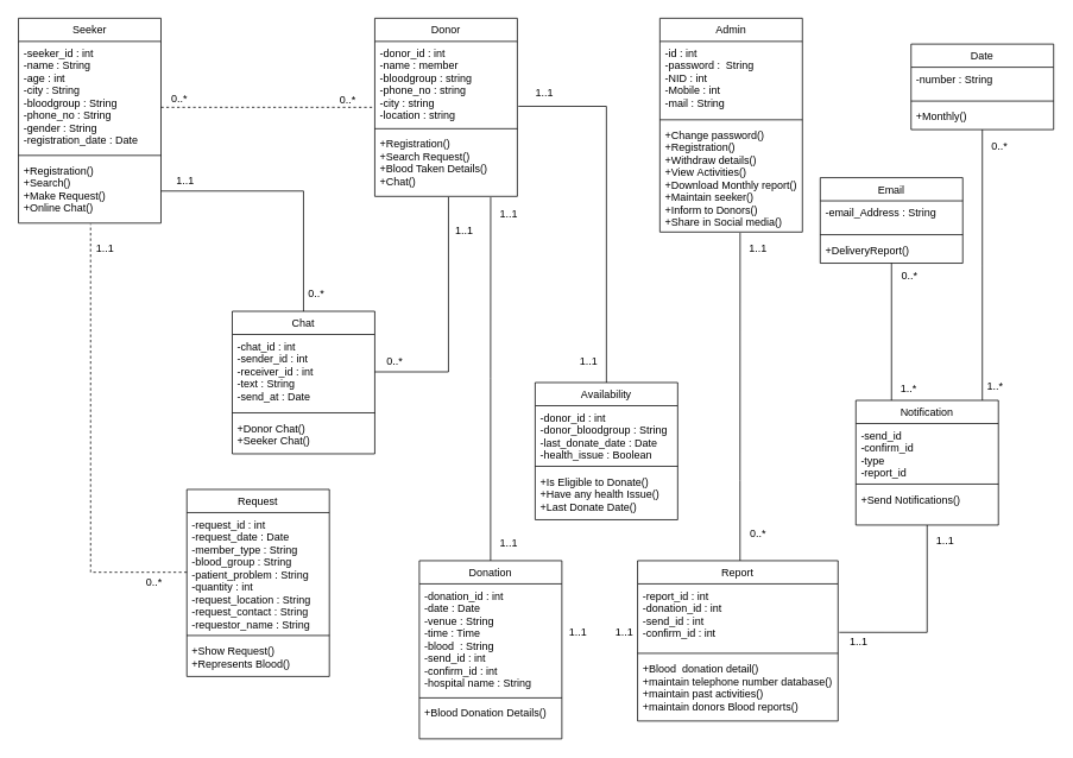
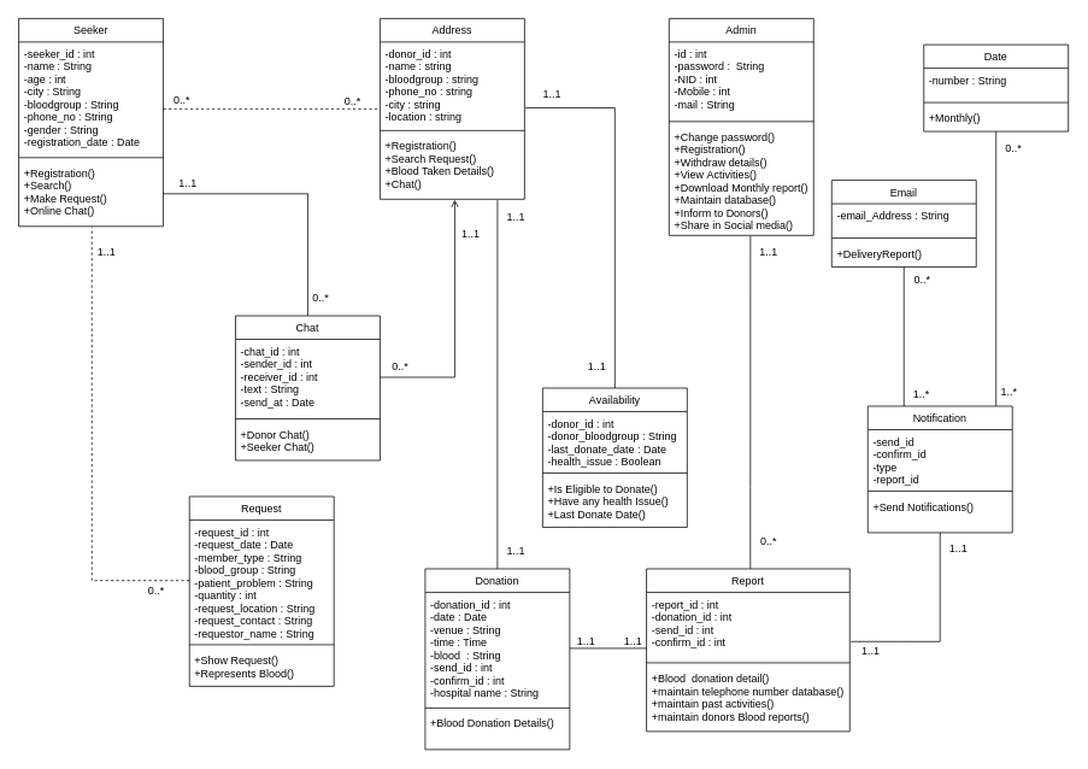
- <mxCell id="15" value="Donor" style="swimlane;fontStyle=0;align=center;verticalAlign=top;childLayout=stackLayout;horizontal=1;startSize=26;horizontalStack=0;resizeParent=1;resizeLast=0;collapsible=1;marginBottom=0;rounded=0;shadow=0;strokeWidth=1;" parent="1" vertex="1"><mxGeometry x="420" y="20" width="160" height="200" as="geometry"><mxRectangle x="550" y="140" width="160" height="26" as="alternateBounds" /></mxGeometry></mxCell>
+ <mxCell id="15" value="Address" style="swimlane;fontStyle=0;align=center;verticalAlign=top;childLayout=stackLayout;horizontal=1;startSize=26;horizontalStack=0;resizeParent=1;resizeLast=0;collapsible=1;marginBottom=0;rounded=0;shadow=0;strokeWidth=1;" parent="1" vertex="1"><mxGeometry x="420" y="20" width="160" height="200" as="geometry"><mxRectangle x="550" y="140" width="160" height="26" as="alternateBounds" /></mxGeometry></mxCell>
- <mxCell id="16" value="-donor_id : int&#10;-name : member&#10;-bloodgroup : string&#10;-phone_no : string&#10;-city : string&#10;-location : string&#10;" style="text;align=left;verticalAlign=top;spacingLeft=4;spacingRight=4;overflow=hidden;rotatable=0;points=[[0,0.5],[1,0.5]];portConstraint=eastwest;rounded=0;shadow=0;html=0;" vertex="1" parent="15"><mxGeometry y="26" width="160" height="94" as="geometry" /></mxCell>
+ <mxCell id="16" value="-donor_id : int&#10;-name : string&#10;-bloodgroup : string&#10;-phone_no : string&#10;-city : string&#10;-location : string&#10;" style="text;align=left;verticalAlign=top;spacingLeft=4;spacingRight=4;overflow=hidden;rotatable=0;points=[[0,0.5],[1,0.5]];portConstraint=eastwest;rounded=0;shadow=0;html=0;" vertex="1" parent="15"><mxGeometry y="26" width="160" height="94" as="geometry" /></mxCell>
- <mxCell id="44" value="+Change password()&#10;+Registration()&#10;+Withdraw details()&#10;+View Activities()&#10;+Download Monthly report()&#10;+Maintain seeker()&#10;+Inform to Donors()&#10;+Share in Social media()" style="text;align=left;verticalAlign=top;spacingLeft=4;spacingRight=4;overflow=hidden;rotatable=0;points=[[0,0.5],[1,0.5]];portConstraint=eastwest;" vertex="1" parent="41"><mxGeometry y="118" width="160" height="122" as="geometry" /></mxCell>
+ <mxCell id="44" value="+Change password()&#10;+Registration()&#10;+Withdraw details()&#10;+View Activities()&#10;+Download Monthly report()&#10;+Maintain database()&#10;+Inform to Donors()&#10;+Share in Social media()" style="text;align=left;verticalAlign=top;spacingLeft=4;spacingRight=4;overflow=hidden;rotatable=0;points=[[0,0.5],[1,0.5]];portConstraint=eastwest;" vertex="1" parent="41"><mxGeometry y="118" width="160" height="122" as="geometry" /></mxCell>
- <mxCell id="34" style="edgeStyle=orthogonalEdgeStyle;rounded=0;orthogonalLoop=1;jettySize=auto;html=1;entryX=0.517;entryY=1.009;entryDx=0;entryDy=0;entryPerimeter=0;endArrow=none;endFill=0;" edge="1" parent="1" source="28" target="18"><mxGeometry relative="1" as="geometry" /></mxCell>
+ <mxCell id="34" style="edgeStyle=orthogonalEdgeStyle;rounded=0;orthogonalLoop=1;jettySize=auto;html=1;entryX=0.517;entryY=1.009;entryDx=0;entryDy=0;entryPerimeter=0;endArrow=open;endFill=0;" edge="1" parent="1" source="28" target="18"><mxGeometry relative="1" as="geometry" /></mxCell>
+ <mxCell id="60" style="edgeStyle=orthogonalEdgeStyle;rounded=0;orthogonalLoop=1;jettySize=auto;html=1;endArrow=none;endFill=0;" edge="1" parent="1" source="38" target="50"><mxGeometry relative="1" as="geometry"><Array as="points"><mxPoint x="700" y="717" /><mxPoint x="700" y="717" /></Array></mxGeometry></mxCell>
